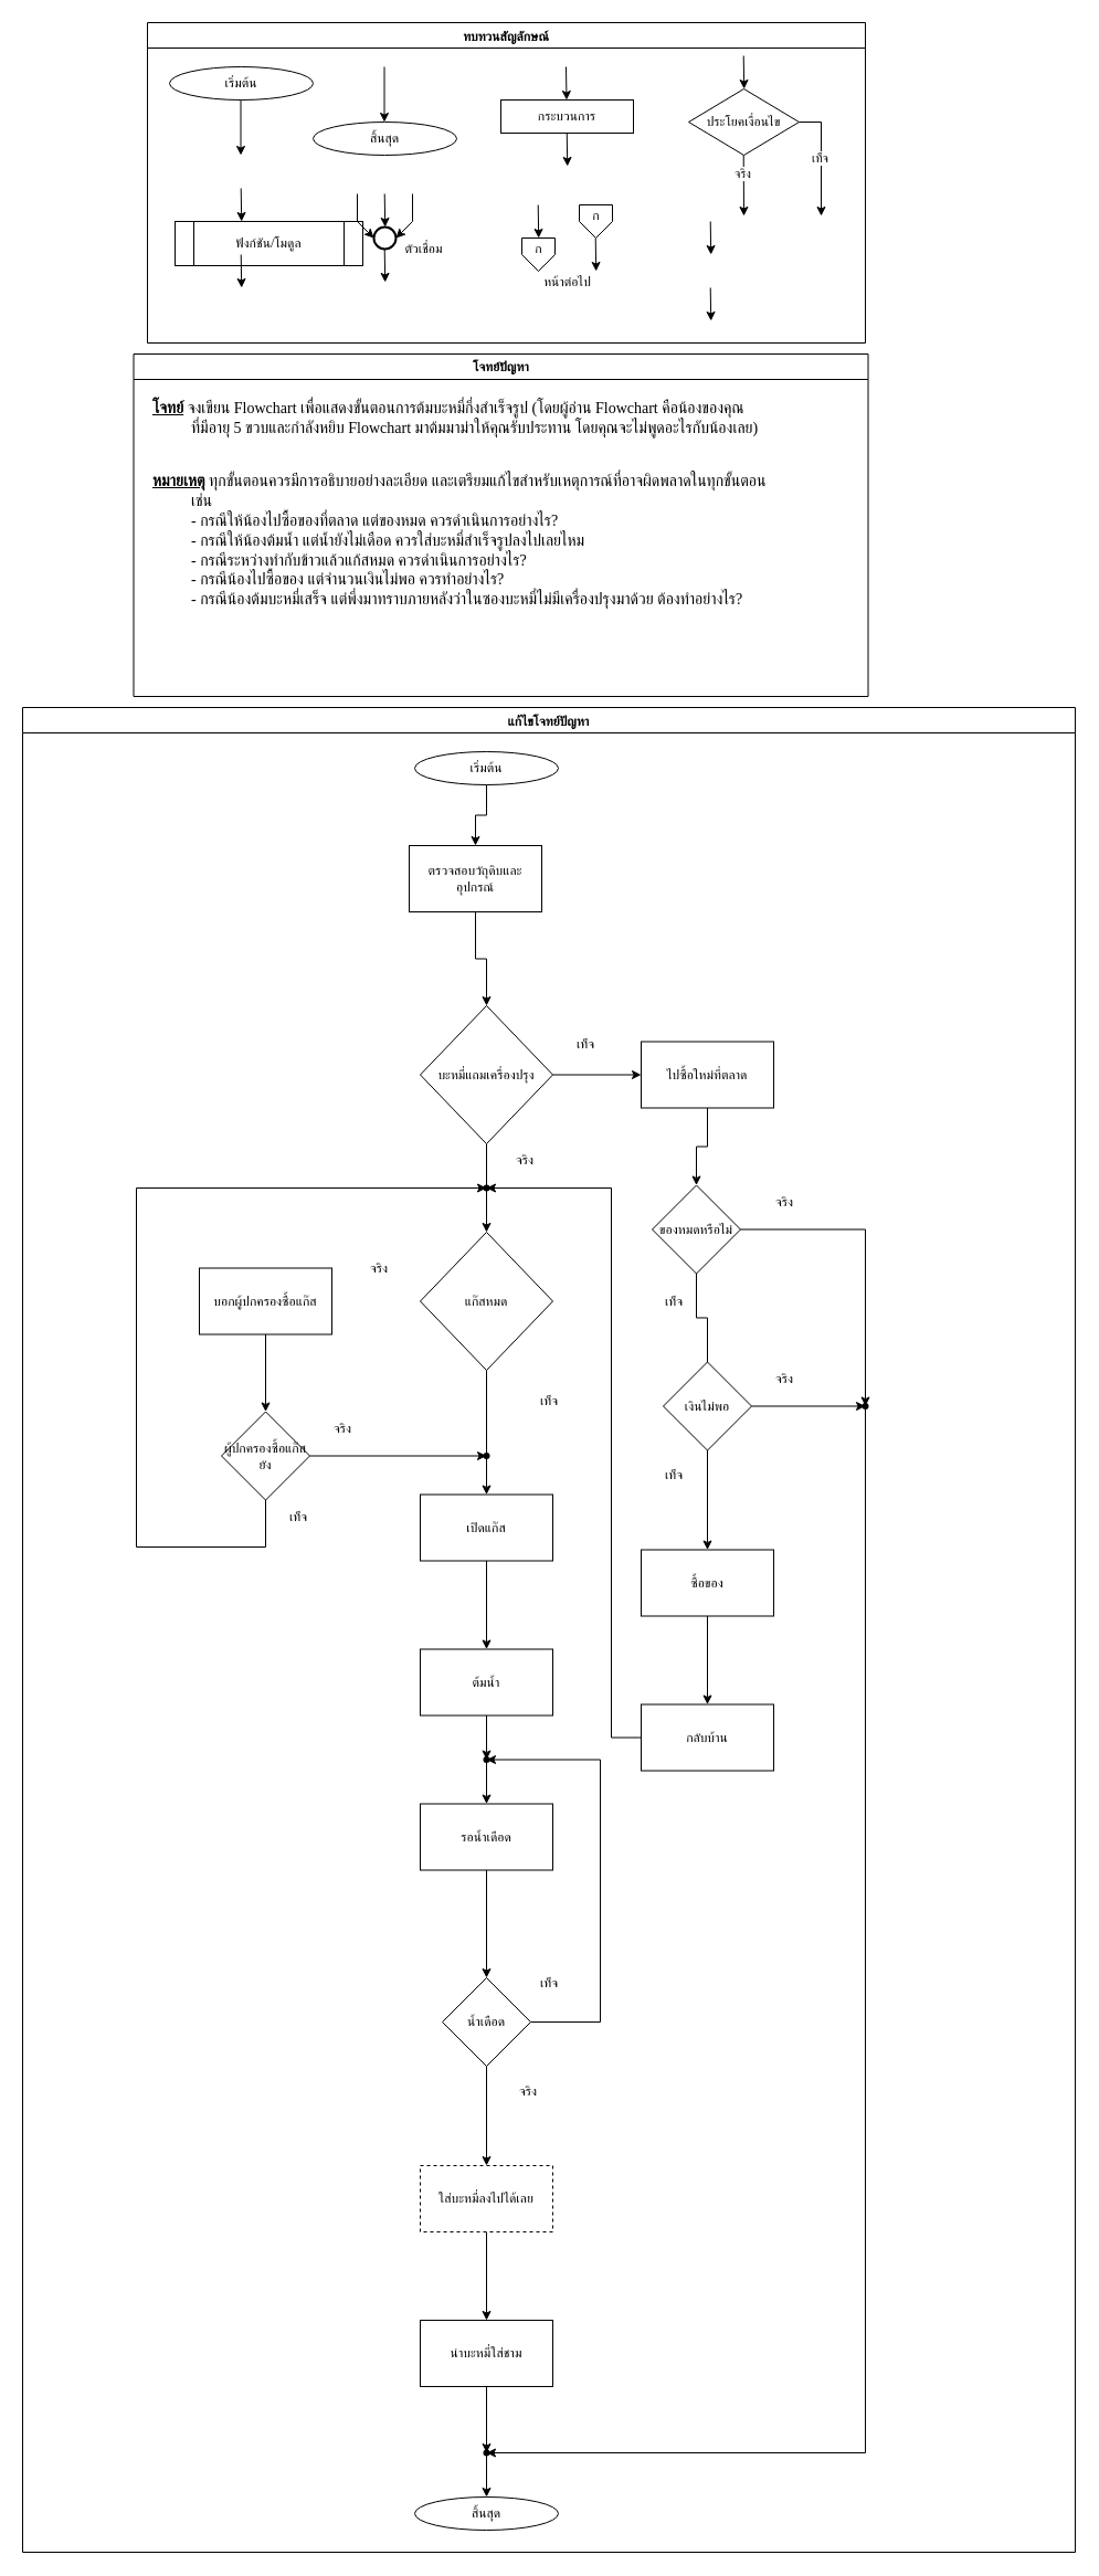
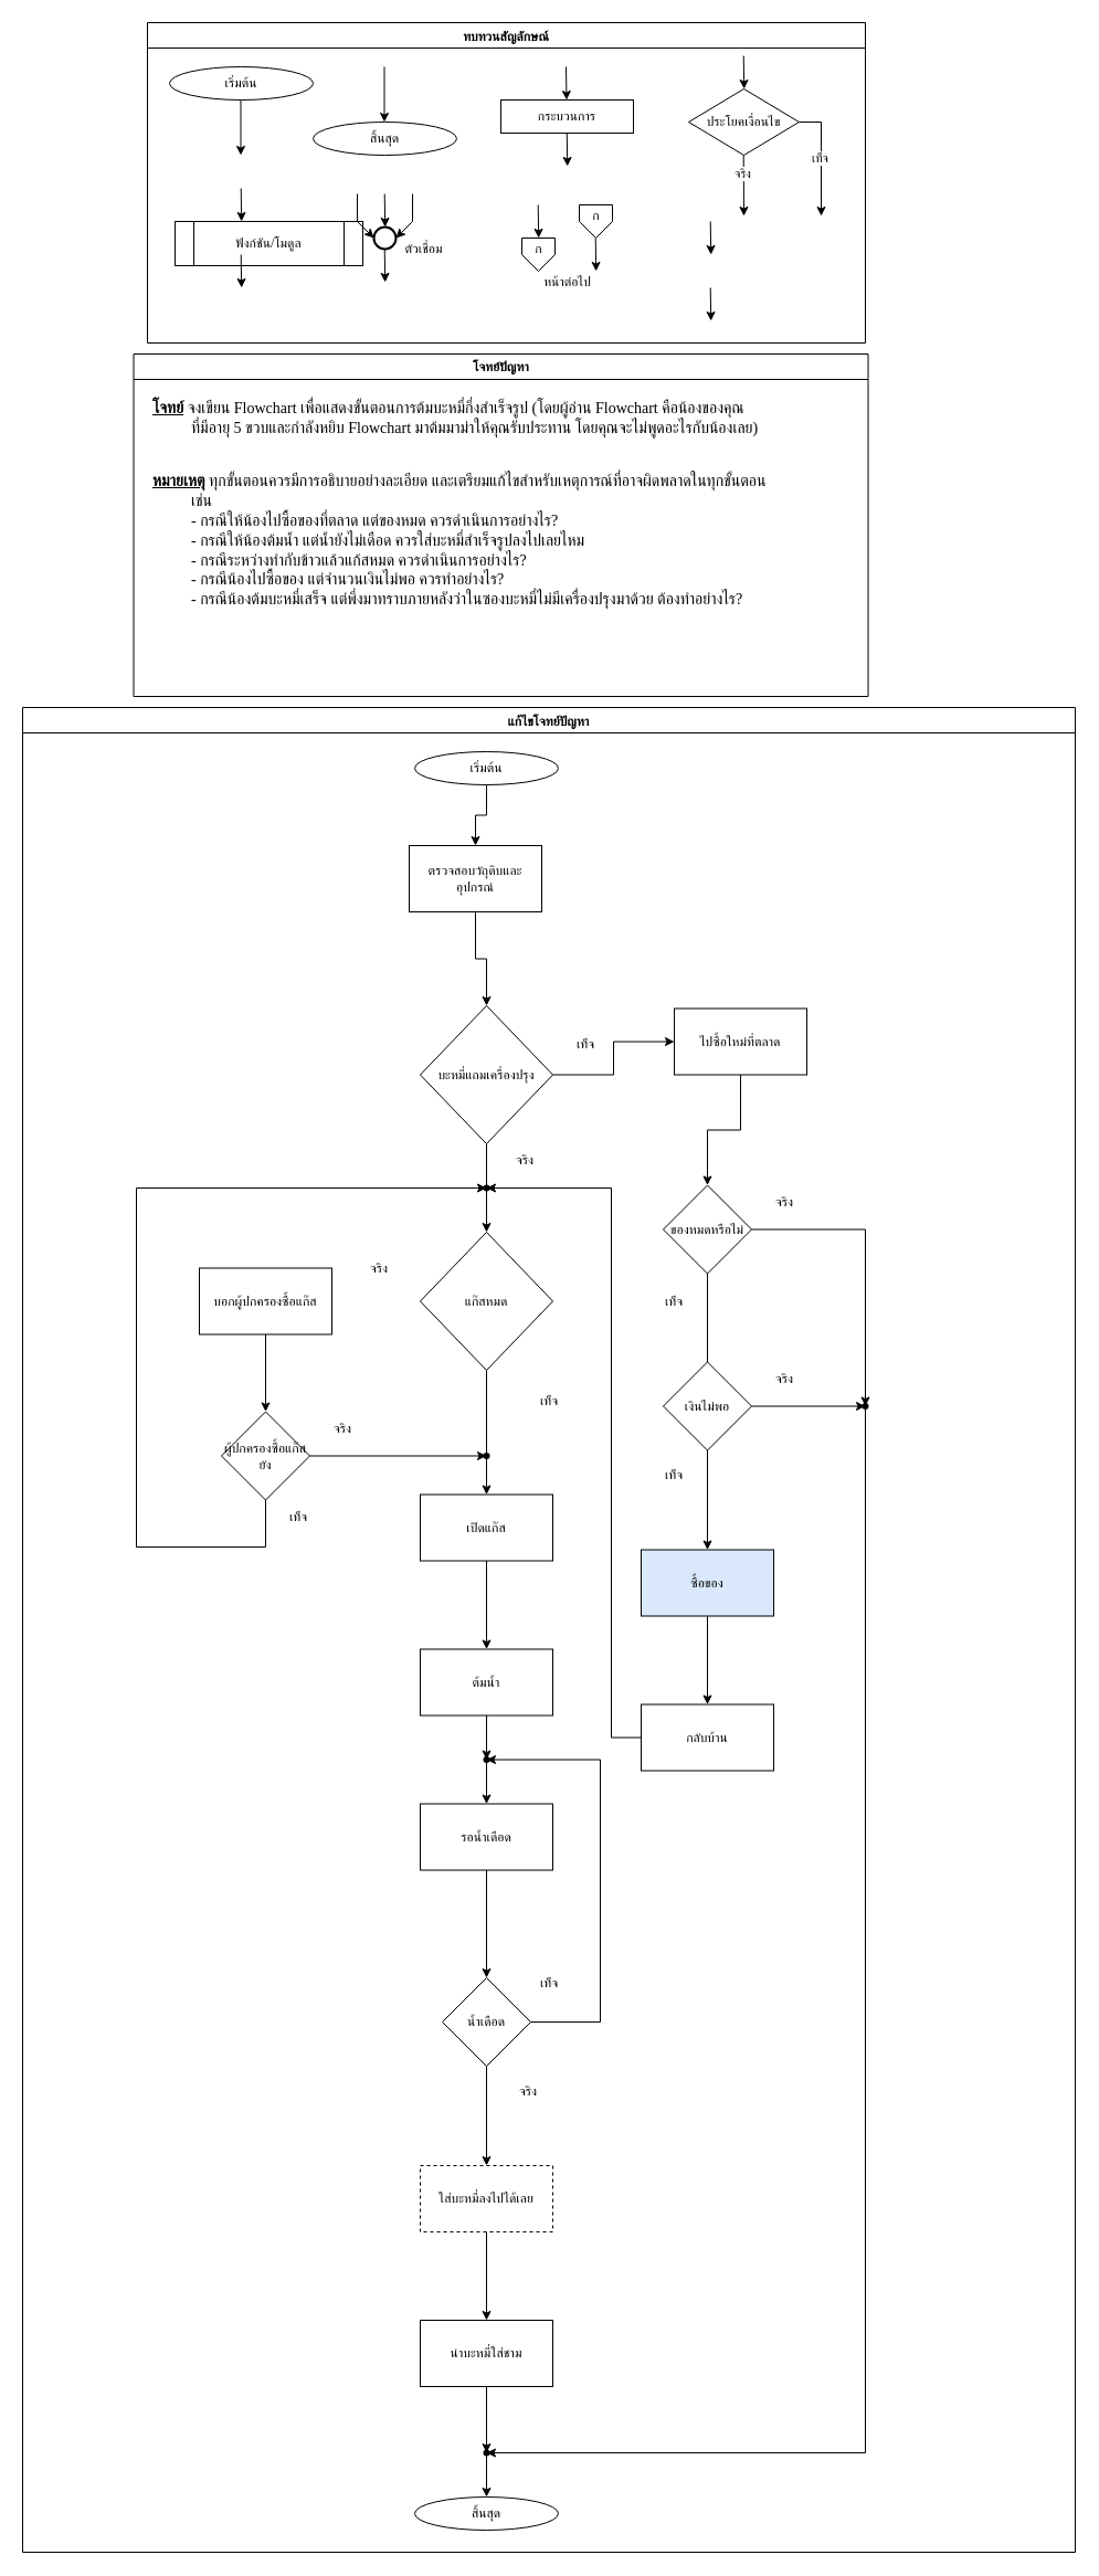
- <mxCell id="44" value="ไปซื้อใหม่ที่ตลาด" style="whiteSpace=wrap;html=1;" vertex="1" parent="34"><mxGeometry x="560" y="302.5" width="120" height="60" as="geometry" /></mxCell>
+ <mxCell id="44" value="ไปซื้อใหม่ที่ตลาด" style="whiteSpace=wrap;html=1;" vertex="1" parent="34"><mxGeometry x="590" y="272.5" width="120" height="60" as="geometry" /></mxCell>
- <mxCell id="47" value="ของหมดหรือไม่" style="rhombus;whiteSpace=wrap;html=1;" vertex="1" parent="34"><mxGeometry x="570" y="432.5" width="80" height="80" as="geometry" /></mxCell>
+ <mxCell id="47" value="ของหมดหรือไม่" style="rhombus;whiteSpace=wrap;html=1;" vertex="1" parent="34"><mxGeometry x="580" y="432.5" width="80" height="80" as="geometry" /></mxCell>
- <mxCell id="52" value="ซื้อของ" style="whiteSpace=wrap;html=1;" vertex="1" parent="34"><mxGeometry x="560" y="762.5" width="120" height="60" as="geometry" /></mxCell>
+ <mxCell id="52" value="ซื้อของ" style="whiteSpace=wrap;html=1;fillColor=#dae8fc;" vertex="1" parent="34"><mxGeometry x="560" y="762.5" width="120" height="60" as="geometry" /></mxCell>
